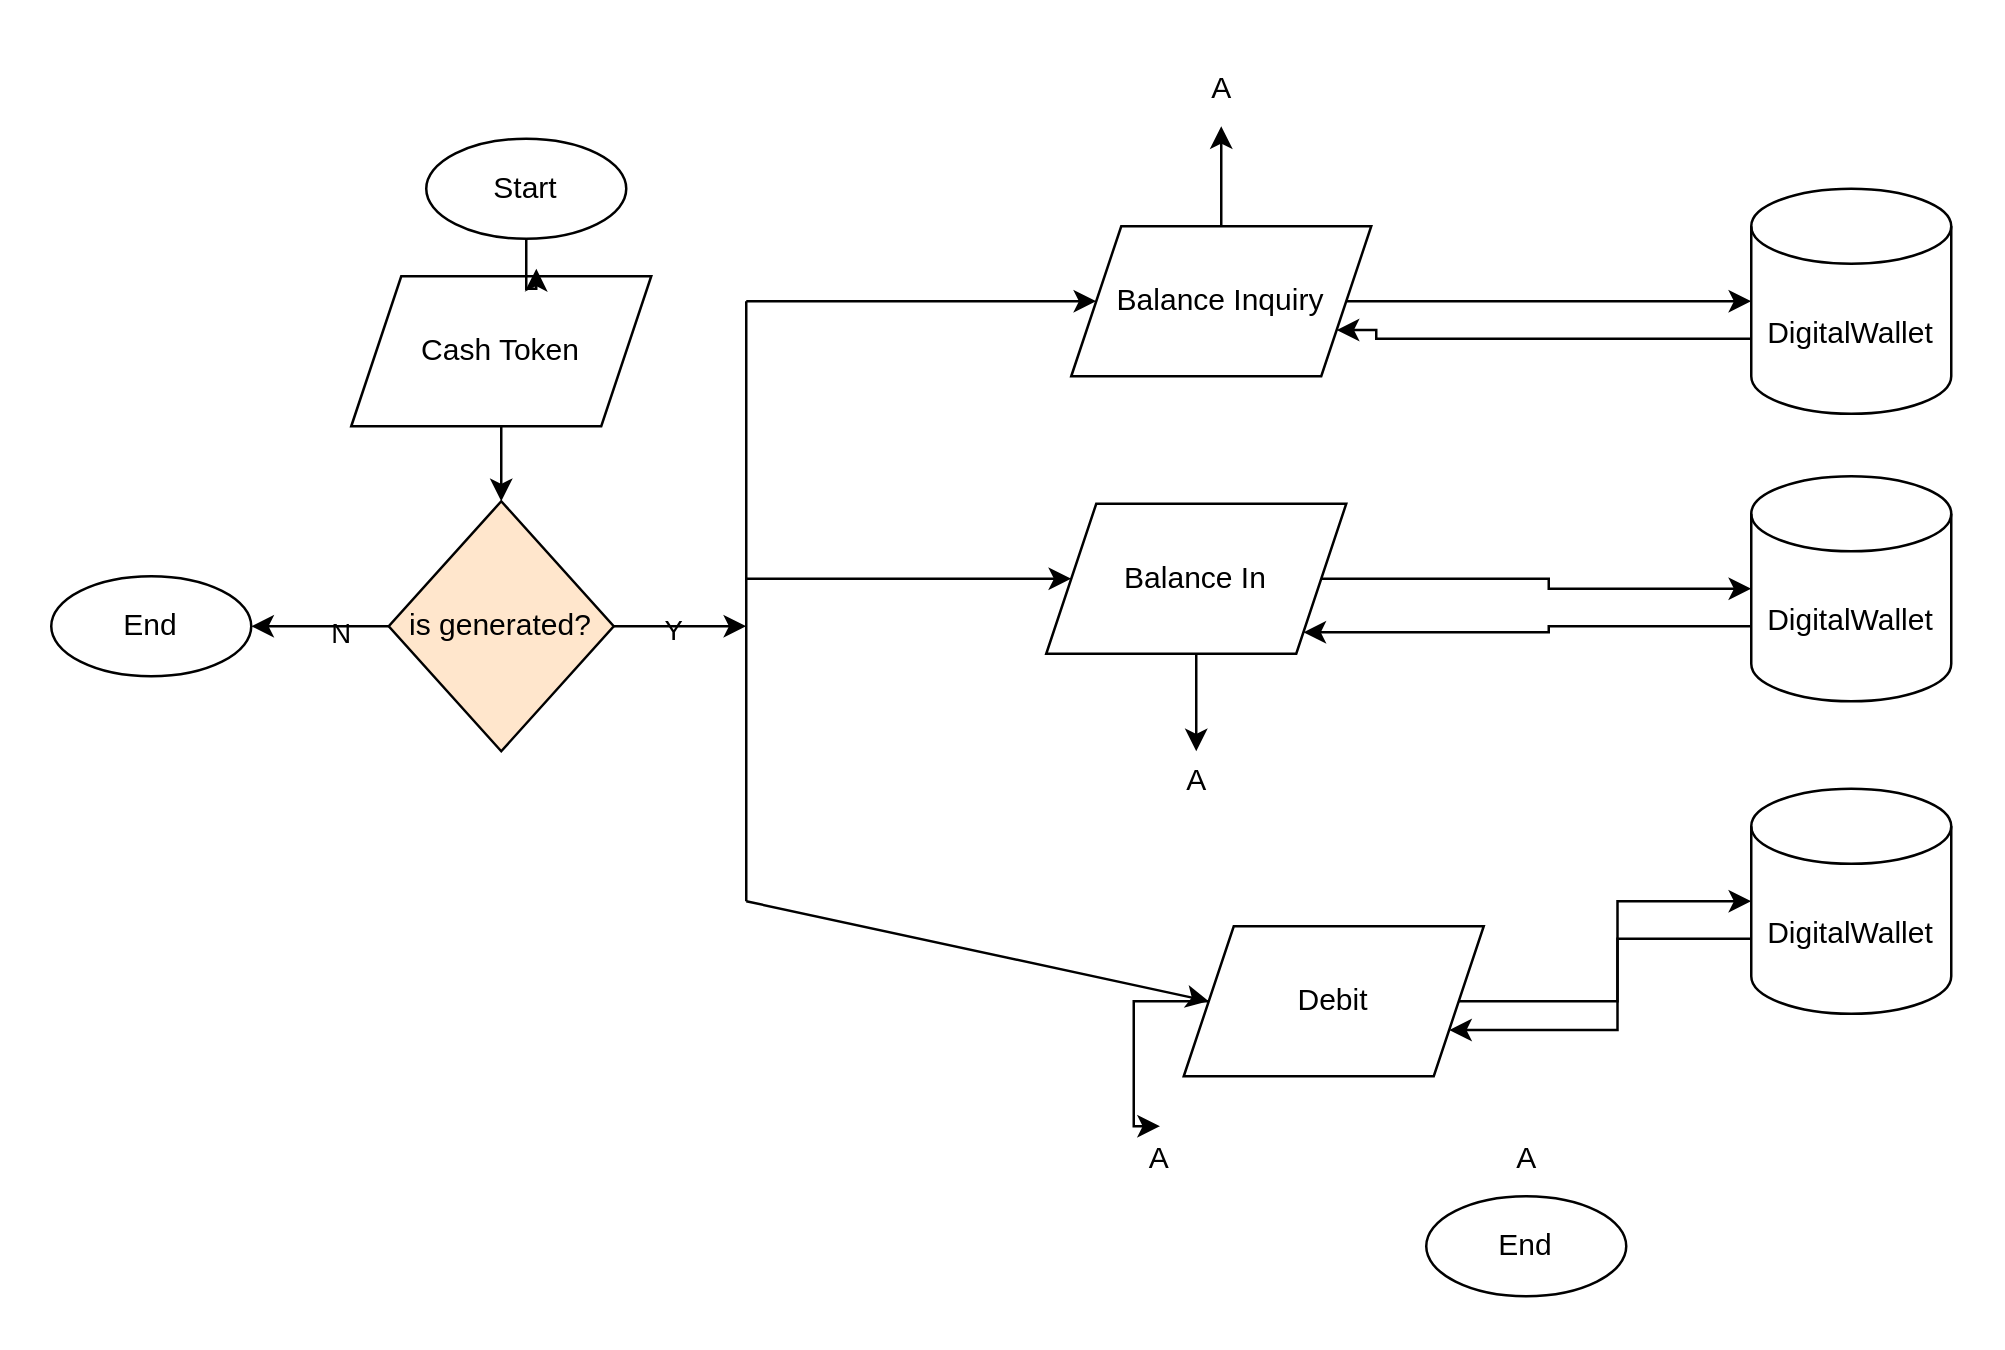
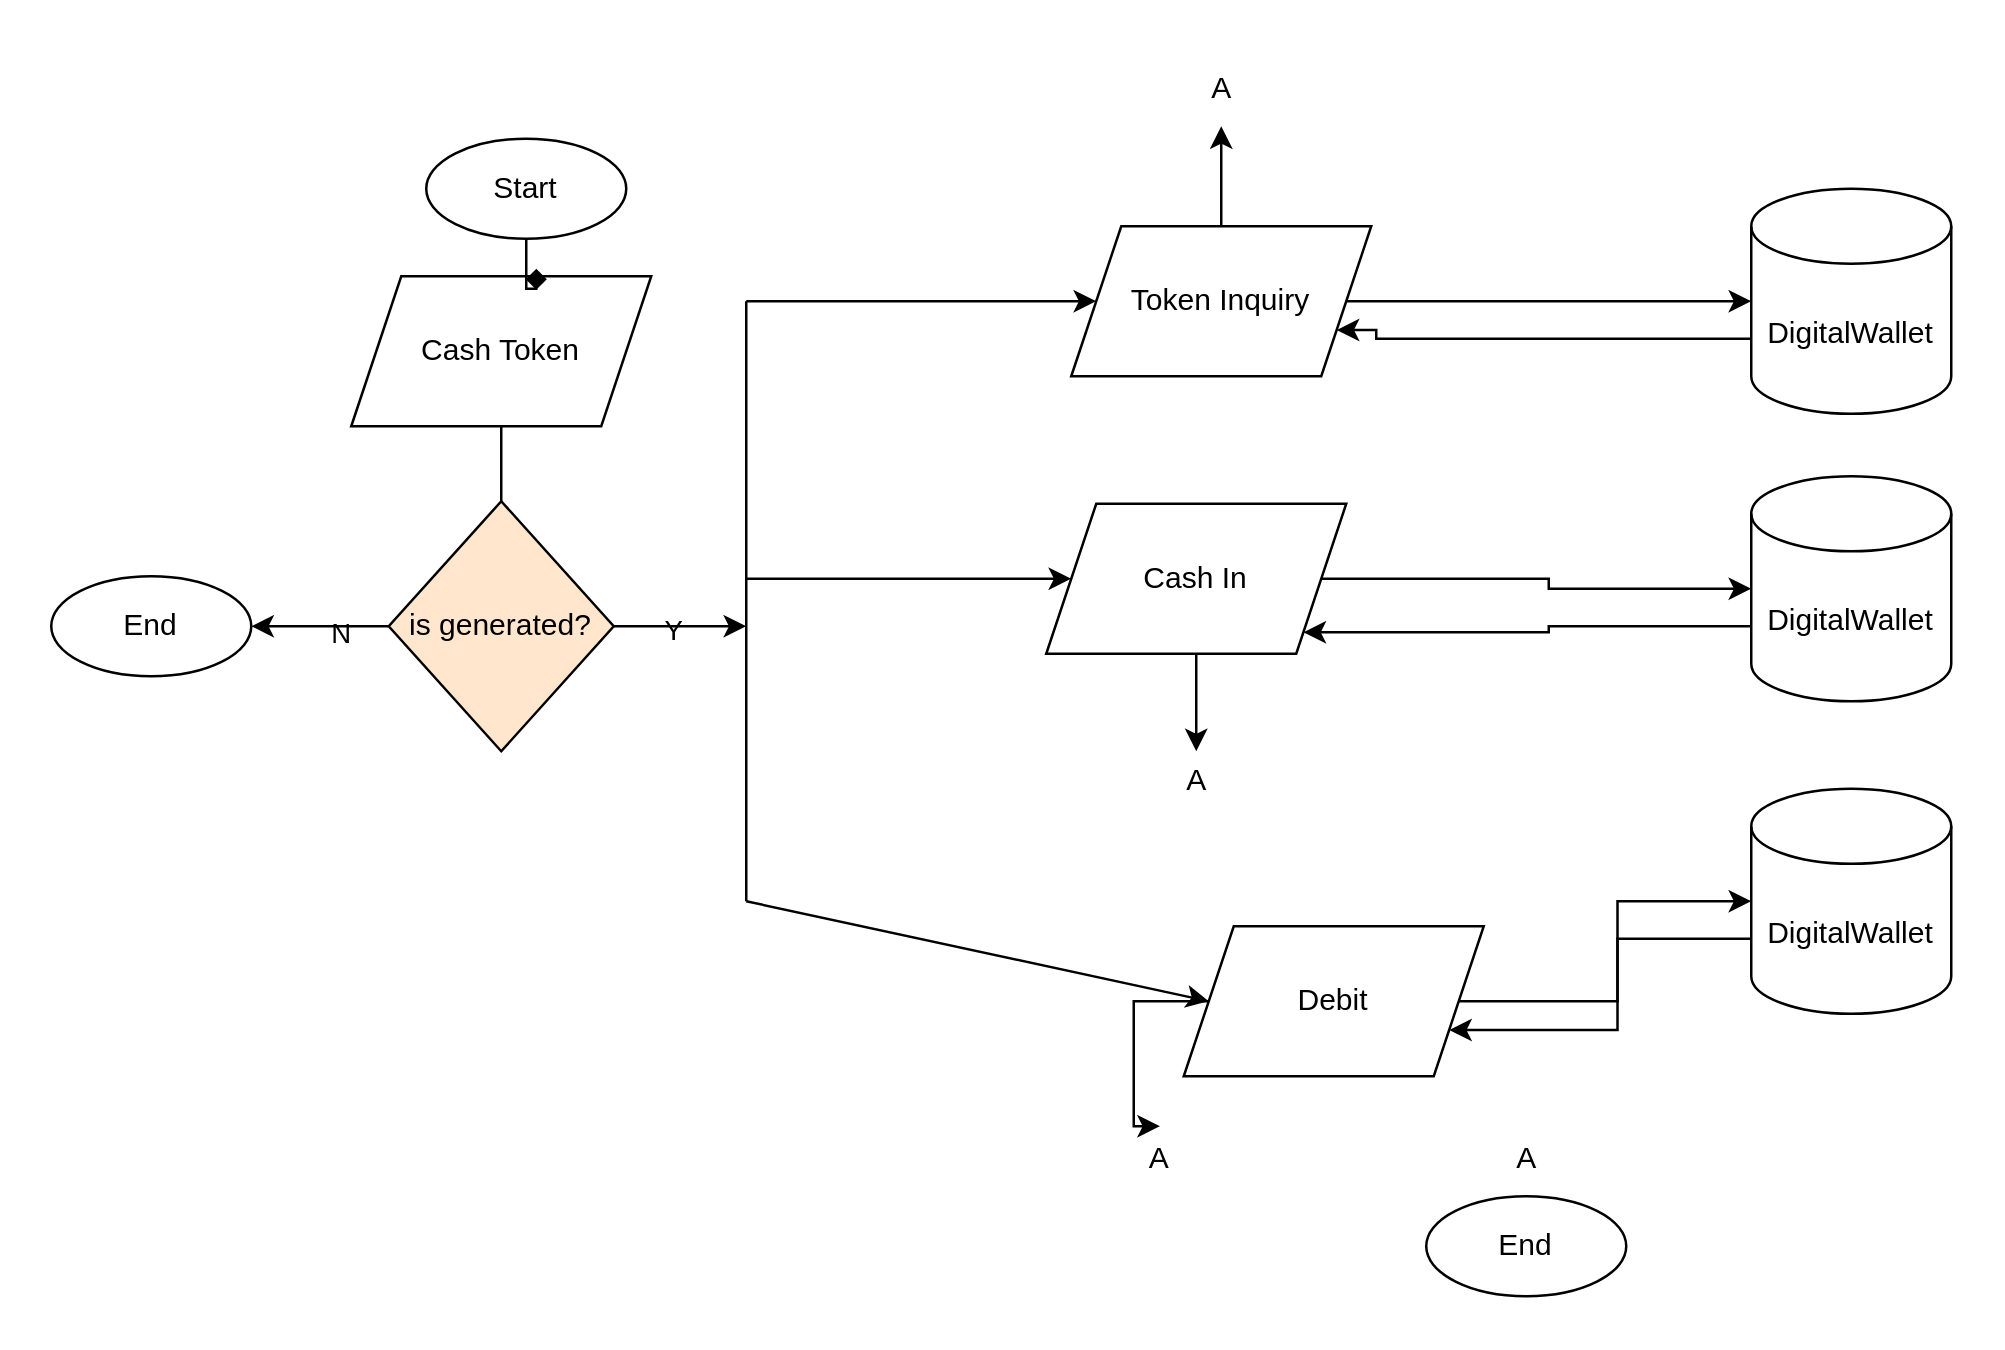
- <mxCell id="18" style="edgeStyle=orthogonalEdgeStyle;rounded=0;orthogonalLoop=1;jettySize=auto;html=1;entryX=0.617;entryY=-0.05;entryDx=0;entryDy=0;entryPerimeter=0;labelBackgroundColor=none;fontColor=default;" parent="1" source="2" target="4" edge="1"><mxGeometry relative="1" as="geometry" /></mxCell>
+ <mxCell id="18" style="edgeStyle=orthogonalEdgeStyle;rounded=0;orthogonalLoop=1;jettySize=auto;html=1;entryX=0.617;entryY=-0.05;entryDx=0;entryDy=0;entryPerimeter=0;labelBackgroundColor=none;fontColor=default;endArrow=diamond;" parent="1" source="2" target="4" edge="1"><mxGeometry relative="1" as="geometry" /></mxCell>
- <mxCell id="11" value="Balance Inquiry" style="shape=parallelogram;perimeter=parallelogramPerimeter;whiteSpace=wrap;html=1;fixedSize=1;labelBackgroundColor=none;" parent="1" vertex="1"><mxGeometry x="428" y="90" width="120" height="60" as="geometry" /></mxCell>
+ <mxCell id="11" value="Token Inquiry" style="shape=parallelogram;perimeter=parallelogramPerimeter;whiteSpace=wrap;html=1;fixedSize=1;labelBackgroundColor=none;" parent="1" vertex="1"><mxGeometry x="428" y="90" width="120" height="60" as="geometry" /></mxCell>
- <mxCell id="3" style="edgeStyle=orthogonalEdgeStyle;rounded=0;orthogonalLoop=1;jettySize=auto;html=1;entryX=0.5;entryY=0;entryDx=0;entryDy=0;labelBackgroundColor=none;fontColor=default;" parent="1" source="4" target="9" edge="1"><mxGeometry relative="1" as="geometry" /></mxCell>
+ <mxCell id="3" style="edgeStyle=orthogonalEdgeStyle;rounded=0;orthogonalLoop=1;jettySize=auto;html=1;entryX=0.5;entryY=0;entryDx=0;entryDy=0;labelBackgroundColor=none;fontColor=default;endArrow=none;" parent="1" source="4" target="9" edge="1"><mxGeometry relative="1" as="geometry" /></mxCell>
- <mxCell id="13" value="Balance In" style="shape=parallelogram;perimeter=parallelogramPerimeter;whiteSpace=wrap;html=1;fixedSize=1;labelBackgroundColor=none;" parent="1" vertex="1"><mxGeometry x="418" y="201" width="120" height="60" as="geometry" /></mxCell>
+ <mxCell id="13" value="Cash In" style="shape=parallelogram;perimeter=parallelogramPerimeter;whiteSpace=wrap;html=1;fixedSize=1;labelBackgroundColor=none;" parent="1" vertex="1"><mxGeometry x="418" y="201" width="120" height="60" as="geometry" /></mxCell>
